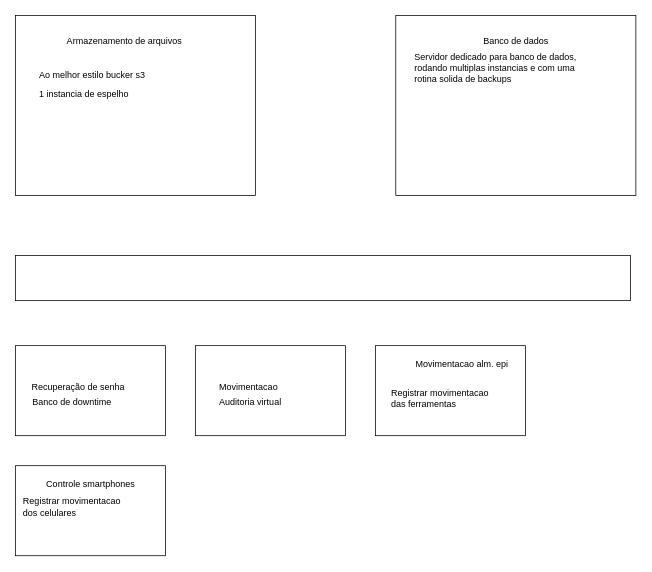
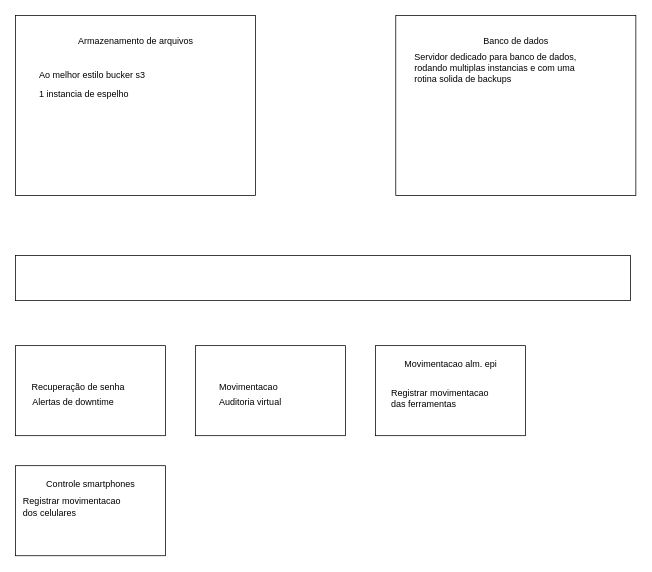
- <mxCell id="3" value="Armazenamento de arquivos" style="text;html=1;align=center;verticalAlign=middle;resizable=0;points=[];autosize=1;strokeColor=none;fillColor=none;" parent="1" vertex="1"><mxGeometry x="75" y="40" width="180" height="30" as="geometry" /></mxCell>
+ <mxCell id="3" value="Armazenamento de arquivos" style="text;html=1;align=center;verticalAlign=middle;resizable=0;points=[];autosize=1;strokeColor=none;fillColor=none;" parent="1" vertex="1"><mxGeometry x="90" y="40" width="180" height="30" as="geometry" /></mxCell>
- <mxCell id="14" value="Movimentacao alm. epi" style="text;html=1;align=center;verticalAlign=middle;resizable=0;points=[];autosize=1;strokeColor=none;fillColor=none;" parent="1" vertex="1"><mxGeometry x="540" y="470" width="150" height="30" as="geometry" /></mxCell>
+ <mxCell id="14" value="Movimentacao alm. epi" style="text;html=1;align=center;verticalAlign=middle;resizable=0;points=[];autosize=1;strokeColor=none;fillColor=none;" parent="1" vertex="1"><mxGeometry x="525" y="470" width="150" height="30" as="geometry" /></mxCell>
- <mxCell id="9" value="Banco de downtime" style="text;html=1;align=left;verticalAlign=middle;resizable=0;points=[];autosize=1;strokeColor=none;fillColor=none;" parent="1" vertex="1"><mxGeometry x="41" y="520" width="130" height="30" as="geometry" /></mxCell>
+ <mxCell id="9" value="Alertas de downtime" style="text;html=1;align=left;verticalAlign=middle;resizable=0;points=[];autosize=1;strokeColor=none;fillColor=none;" parent="1" vertex="1"><mxGeometry x="41" y="520" width="130" height="30" as="geometry" /></mxCell>
